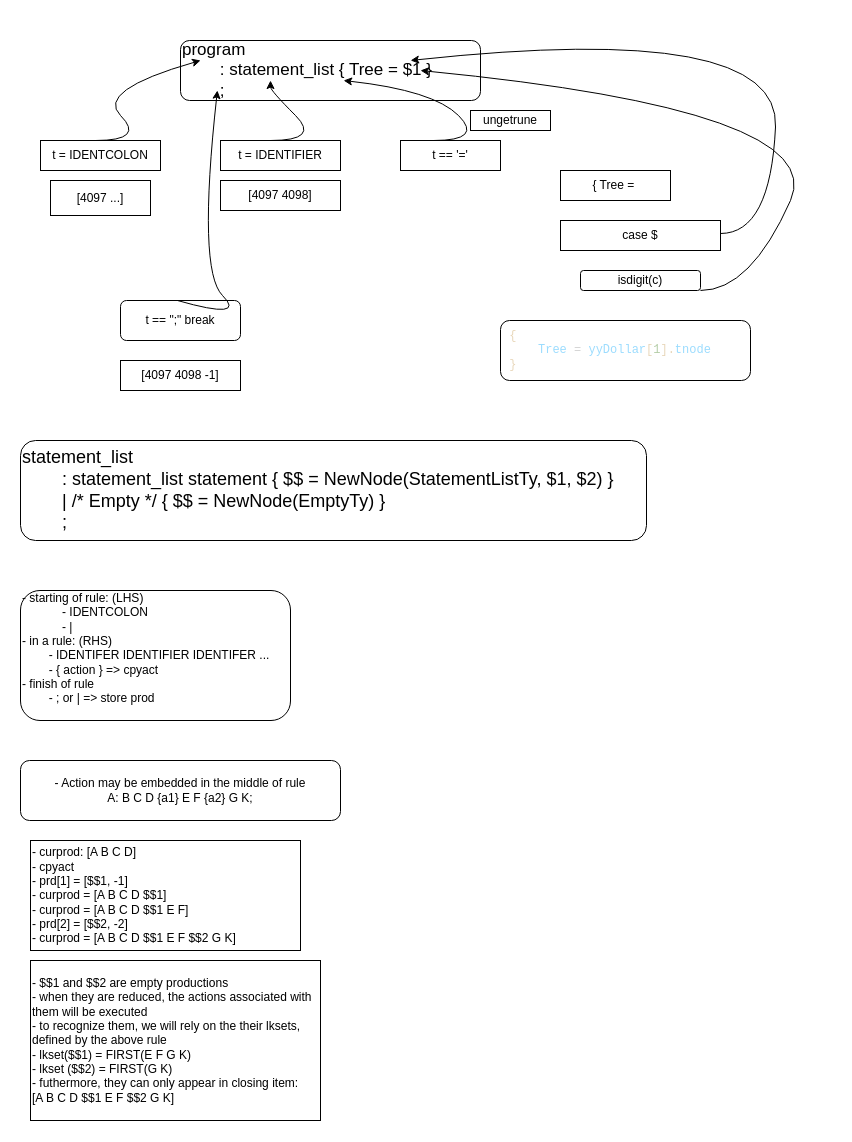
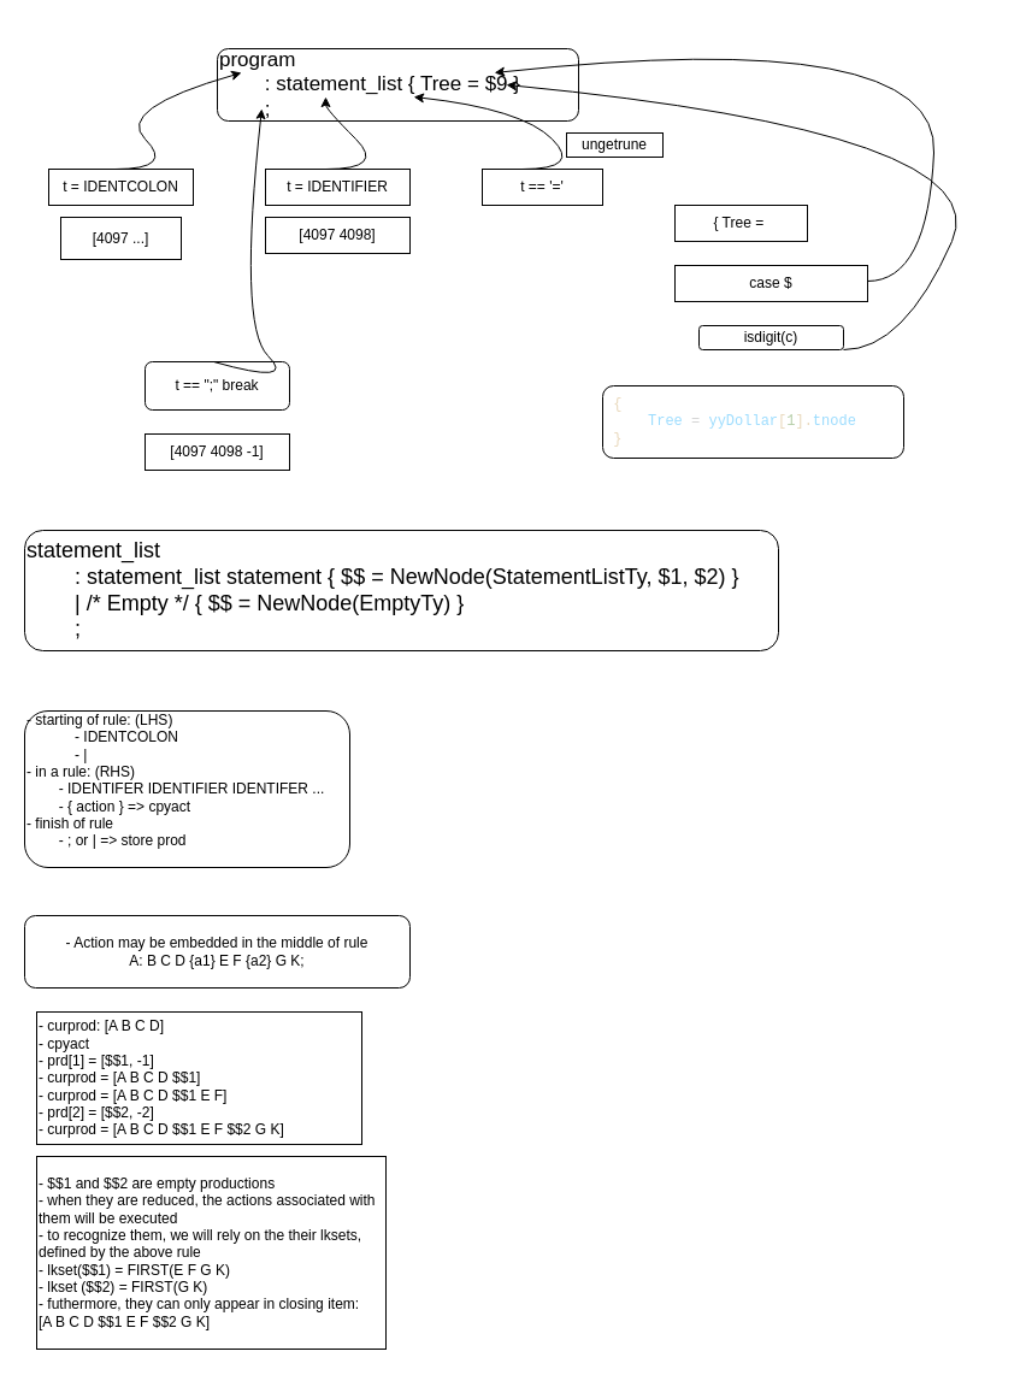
- <mxCell id="2" value="&lt;div style=&quot;font-size: 17px;&quot;&gt;&lt;font style=&quot;font-size: 17px;&quot;&gt;program&lt;/font&gt;&lt;/div&gt;&lt;div style=&quot;font-size: 17px;&quot;&gt;&lt;span style=&quot;white-space: normal;&quot;&gt;&lt;font style=&quot;font-size: 17px;&quot;&gt;&lt;span style=&quot;white-space:pre&quot;&gt;&#09;&lt;/span&gt;: statement_list { Tree = $1 }&lt;/font&gt;&lt;/span&gt;&lt;/div&gt;&lt;div style=&quot;font-size: 17px;&quot;&gt;&lt;span style=&quot;white-space: normal;&quot;&gt;&lt;font style=&quot;font-size: 17px;&quot;&gt;&lt;span style=&quot;white-space: pre;&quot;&gt;&#09;&lt;/span&gt;;&lt;/font&gt;&lt;/span&gt;&lt;/div&gt;" style="rounded=1;whiteSpace=wrap;html=1;align=left;" vertex="1" parent="1"><mxGeometry x="180" y="40" width="300" height="60" as="geometry" /></mxCell>
+ <mxCell id="2" value="&lt;div style=&quot;font-size: 17px;&quot;&gt;&lt;font style=&quot;font-size: 17px;&quot;&gt;program&lt;/font&gt;&lt;/div&gt;&lt;div style=&quot;font-size: 17px;&quot;&gt;&lt;span style=&quot;white-space: normal;&quot;&gt;&lt;font style=&quot;font-size: 17px;&quot;&gt;&lt;span style=&quot;white-space:pre&quot;&gt;&#09;&lt;/span&gt;: statement_list { Tree = $9 }&lt;/font&gt;&lt;/span&gt;&lt;/div&gt;&lt;div style=&quot;font-size: 17px;&quot;&gt;&lt;span style=&quot;white-space: normal;&quot;&gt;&lt;font style=&quot;font-size: 17px;&quot;&gt;&lt;span style=&quot;white-space: pre;&quot;&gt;&#09;&lt;/span&gt;;&lt;/font&gt;&lt;/span&gt;&lt;/div&gt;" style="rounded=1;whiteSpace=wrap;html=1;align=left;" vertex="1" parent="1"><mxGeometry x="180" y="40" width="300" height="60" as="geometry" /></mxCell>
